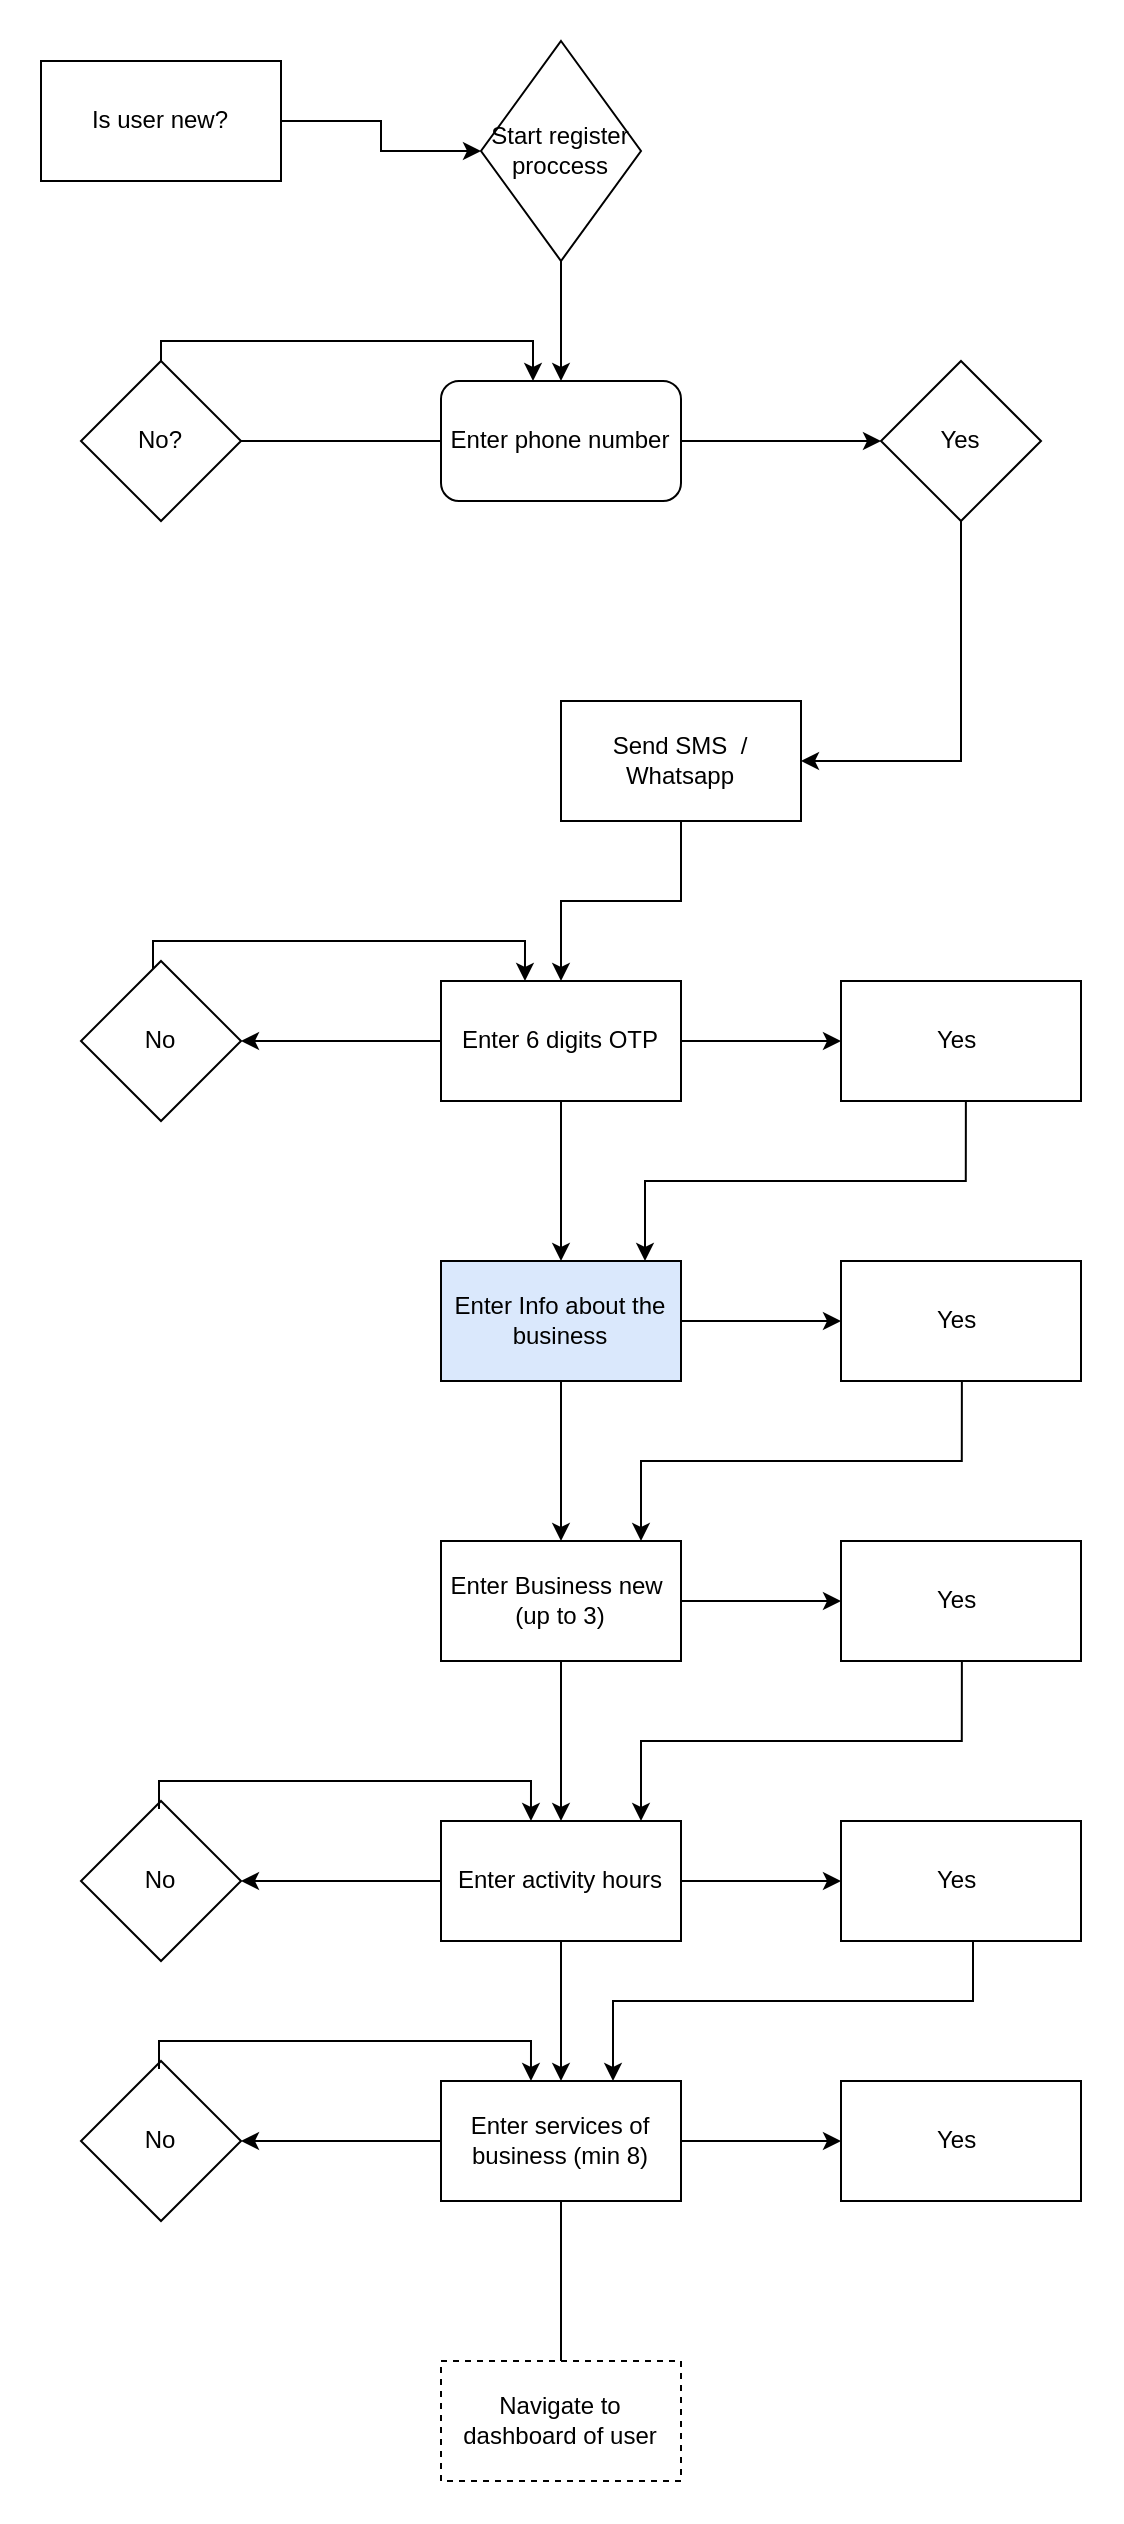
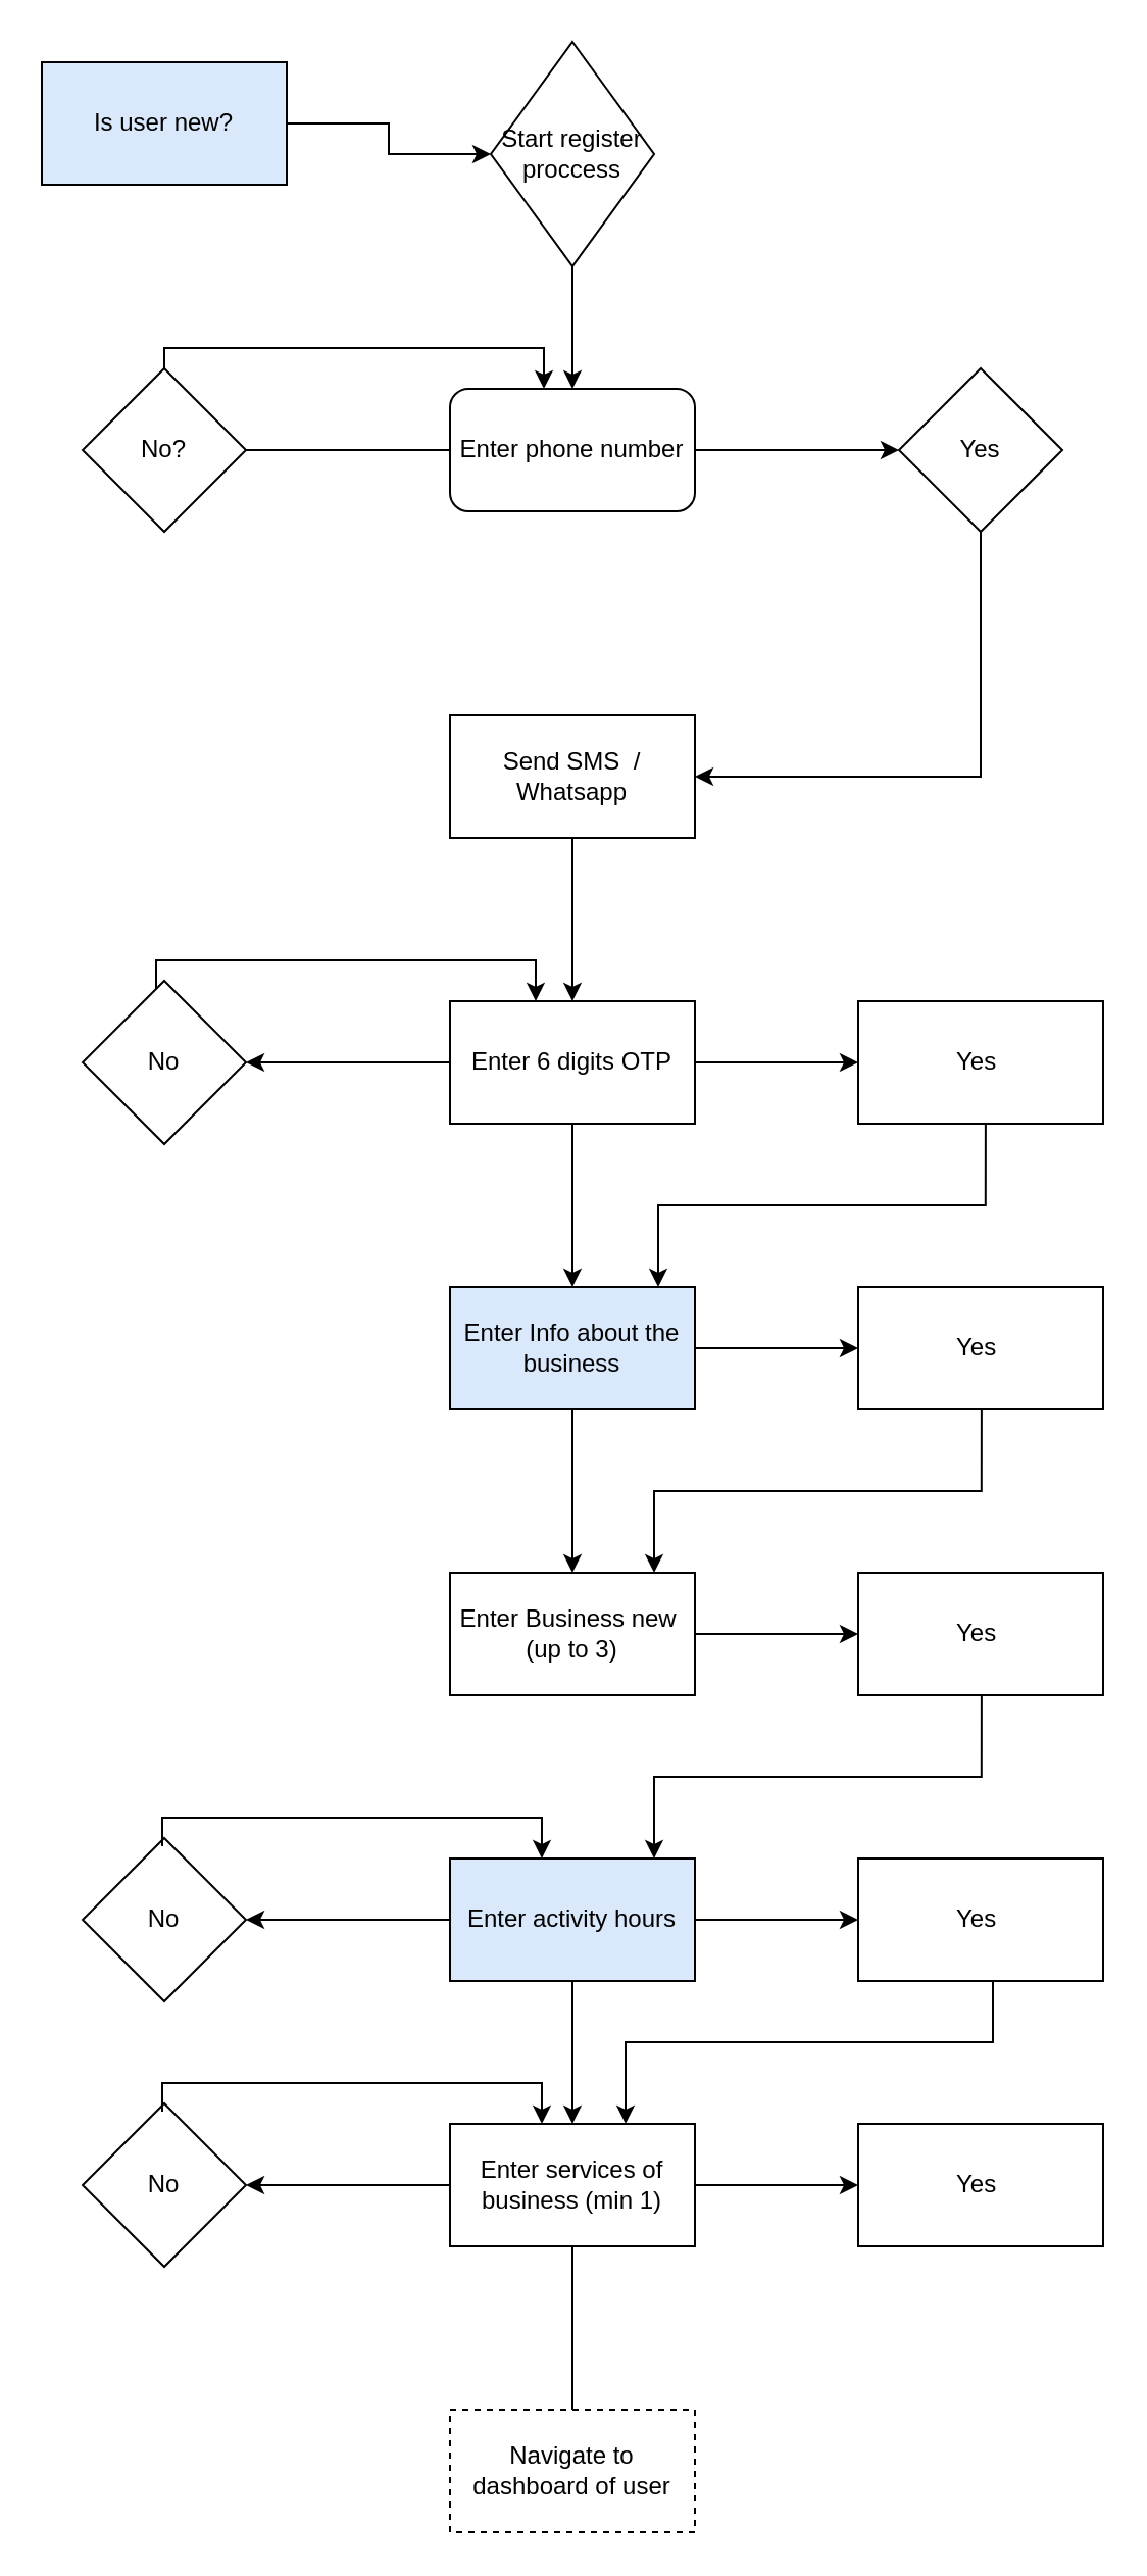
- <mxCell id="3" value="Is user new?" style="rounded=0;whiteSpace=wrap;html=1;labelBackgroundColor=none;" vertex="1" parent="1"><mxGeometry x="20" y="30" width="120" height="60" as="geometry" /></mxCell>
+ <mxCell id="3" value="Is user new?" style="rounded=0;whiteSpace=wrap;html=1;labelBackgroundColor=none;fillColor=#dae8fc;" vertex="1" parent="1"><mxGeometry x="20" y="30" width="120" height="60" as="geometry" /></mxCell>
- <mxCell id="14" value="Send SMS&amp;nbsp; / Whatsapp" style="whiteSpace=wrap;html=1;rounded=0;labelBackgroundColor=none;" vertex="1" parent="1"><mxGeometry x="280" y="350" width="120" height="60" as="geometry" /></mxCell>
+ <mxCell id="14" value="Send SMS&amp;nbsp; / Whatsapp" style="whiteSpace=wrap;html=1;rounded=0;labelBackgroundColor=none;" vertex="1" parent="1"><mxGeometry x="220" y="350" width="120" height="60" as="geometry" /></mxCell>
- <mxCell id="22" value="" style="edgeStyle=orthogonalEdgeStyle;rounded=0;orthogonalLoop=1;jettySize=auto;html=1;labelBackgroundColor=none;fontColor=default;" edge="1" parent="1" source="24" target="28"><mxGeometry relative="1" as="geometry" /></mxCell>
- <mxCell id="28" value="Enter activity hours" style="whiteSpace=wrap;html=1;rounded=0;labelBackgroundColor=none;" vertex="1" parent="1"><mxGeometry x="220" y="910" width="120" height="60" as="geometry" /></mxCell>
+ <mxCell id="28" value="Enter activity hours" style="whiteSpace=wrap;html=1;rounded=0;labelBackgroundColor=none;fillColor=#dae8fc;" vertex="1" parent="1"><mxGeometry x="220" y="910" width="120" height="60" as="geometry" /></mxCell>
- <mxCell id="43" value="Enter services of business (min 8)" style="whiteSpace=wrap;html=1;rounded=0;labelBackgroundColor=none;" vertex="1" parent="1"><mxGeometry x="220" y="1040" width="120" height="60" as="geometry" /></mxCell>
+ <mxCell id="43" value="Enter services of business (min 1)" style="whiteSpace=wrap;html=1;rounded=0;labelBackgroundColor=none;" vertex="1" parent="1"><mxGeometry x="220" y="1040" width="120" height="60" as="geometry" /></mxCell>
